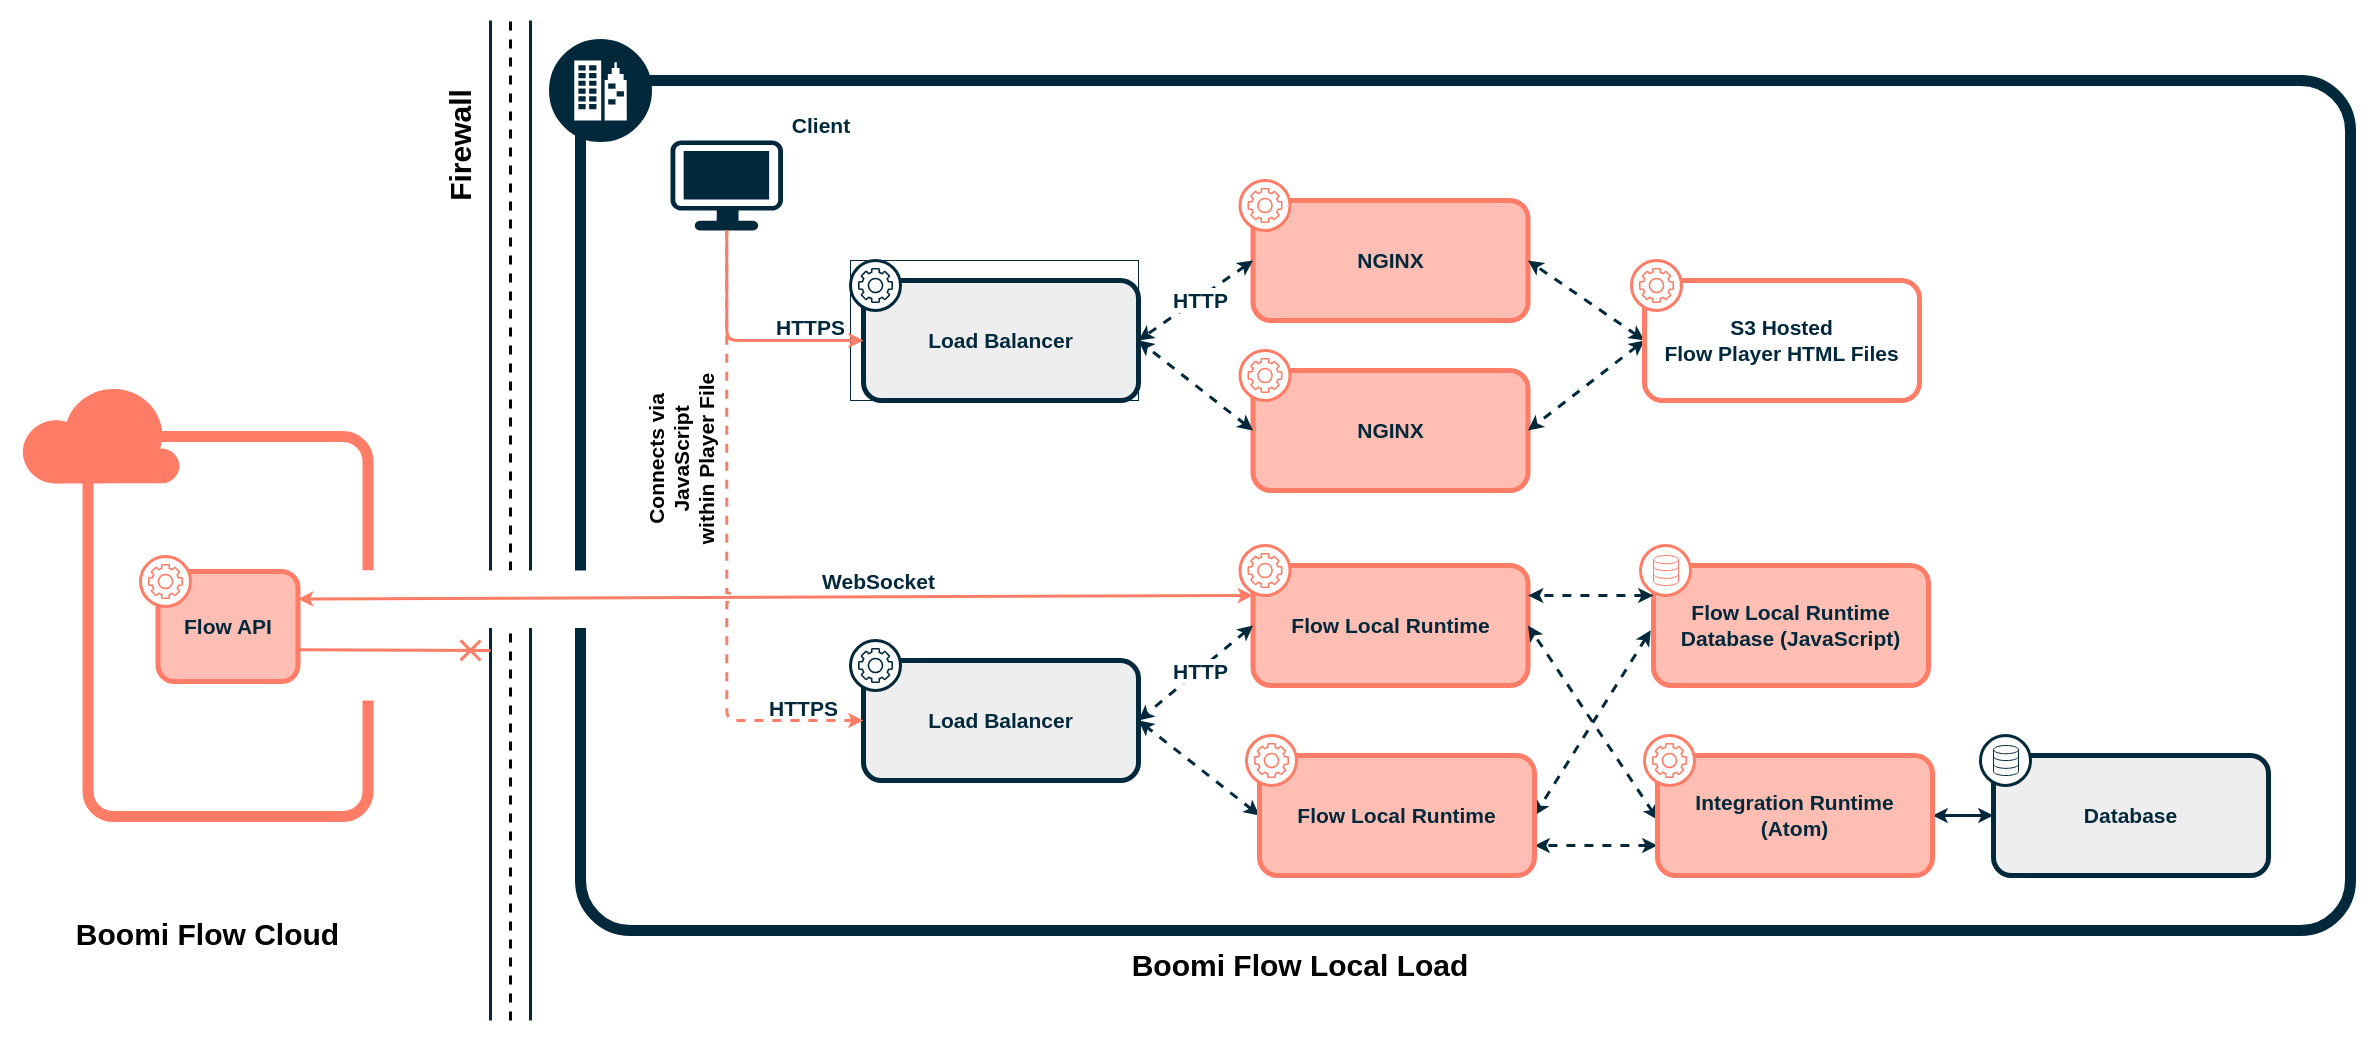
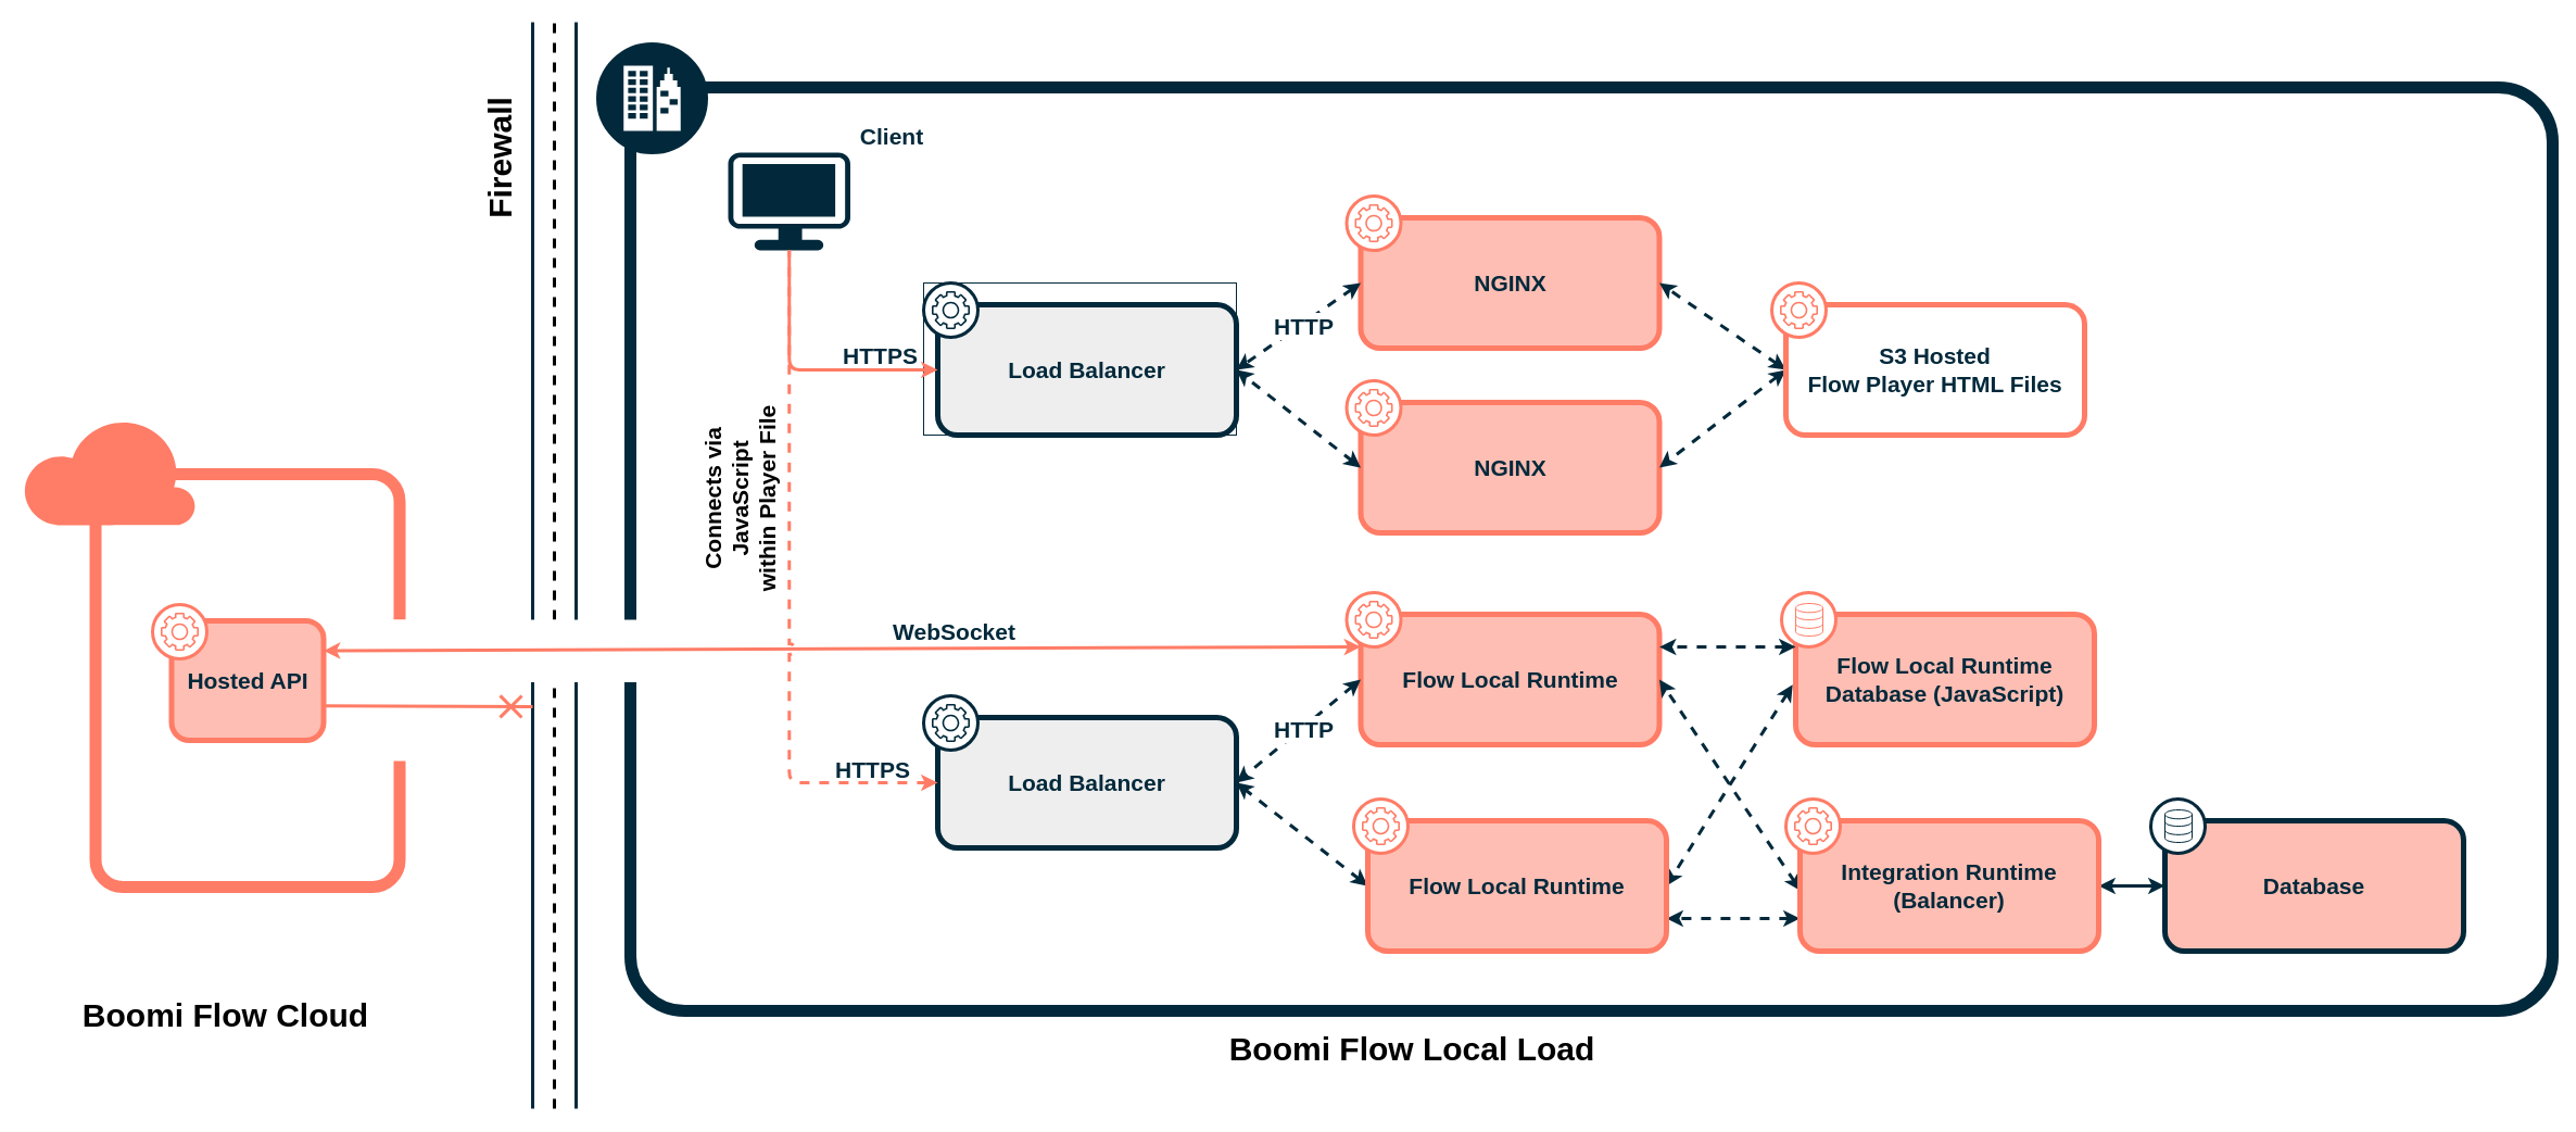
- <mxCell id="10" value="&lt;b&gt;&lt;font style=&quot;font-size: 21px;&quot; color=&quot;#02293b&quot;&gt;Flow API&lt;/font&gt;&lt;/b&gt;" style="rounded=1;whiteSpace=wrap;html=1;fillColor=#FFBEB3;strokeColor=#FF7C66;strokeWidth=5;" parent="1" vertex="1"><mxGeometry x="157.5" y="571" width="140" height="110" as="geometry" /></mxCell>
+ <mxCell id="10" value="&lt;b&gt;&lt;font style=&quot;font-size: 21px;&quot; color=&quot;#02293b&quot;&gt;Hosted API&lt;/font&gt;&lt;/b&gt;" style="rounded=1;whiteSpace=wrap;html=1;fillColor=#FFBEB3;strokeColor=#FF7C66;strokeWidth=5;" parent="1" vertex="1"><mxGeometry x="157.5" y="571" width="140" height="110" as="geometry" /></mxCell>
- <mxCell id="70" value="&lt;b&gt;&lt;font style=&quot;font-size: 21px;&quot; color=&quot;#02293b&quot;&gt;Integration Runtime&lt;br&gt;(Atom)&lt;br&gt;&lt;/font&gt;&lt;/b&gt;" style="rounded=1;whiteSpace=wrap;html=1;fillColor=#FFBEB3;strokeColor=#FF7C66;strokeWidth=5;" parent="69" vertex="1"><mxGeometry x="13" y="20" width="275" height="120" as="geometry" /></mxCell>
+ <mxCell id="70" value="&lt;b&gt;&lt;font style=&quot;font-size: 21px;&quot; color=&quot;#02293b&quot;&gt;Integration Runtime&lt;br&gt;(Balancer)&lt;br&gt;&lt;/font&gt;&lt;/b&gt;" style="rounded=1;whiteSpace=wrap;html=1;fillColor=#FFBEB3;strokeColor=#FF7C66;strokeWidth=5;" parent="69" vertex="1"><mxGeometry x="13" y="20" width="275" height="120" as="geometry" /></mxCell>
- <mxCell id="63" value="&lt;b&gt;&lt;font style=&quot;font-size: 21px;&quot; color=&quot;#02293b&quot;&gt;Database&lt;/font&gt;&lt;/b&gt;" style="rounded=1;whiteSpace=wrap;html=1;fillColor=#EEEEEE;strokeColor=#02293B;strokeWidth=5;" parent="62" vertex="1"><mxGeometry x="13" y="20" width="275" height="120" as="geometry" /></mxCell>
+ <mxCell id="63" value="&lt;b&gt;&lt;font style=&quot;font-size: 21px;&quot; color=&quot;#02293b&quot;&gt;Database&lt;/font&gt;&lt;/b&gt;" style="rounded=1;whiteSpace=wrap;html=1;fillColor=#ffbeb3;strokeColor=#02293B;strokeWidth=5;" parent="62" vertex="1"><mxGeometry x="13" y="20" width="275" height="120" as="geometry" /></mxCell>
